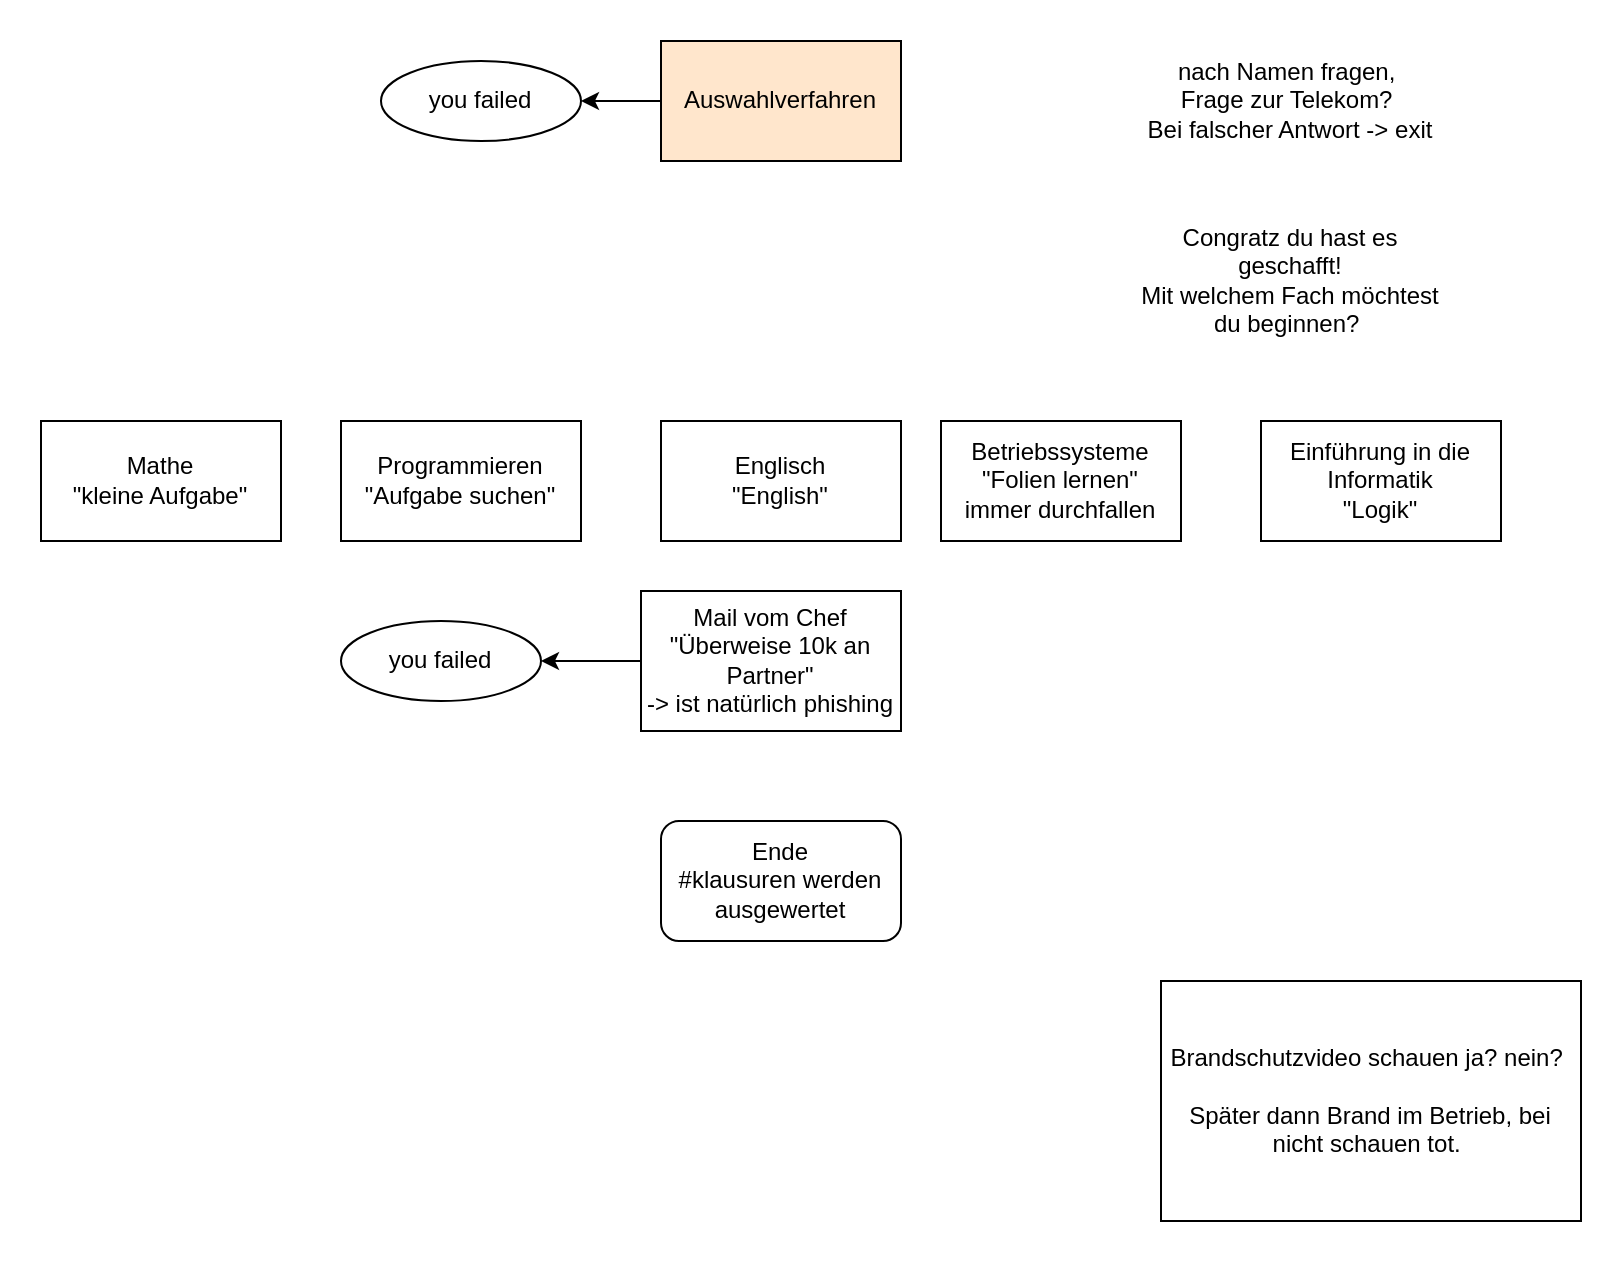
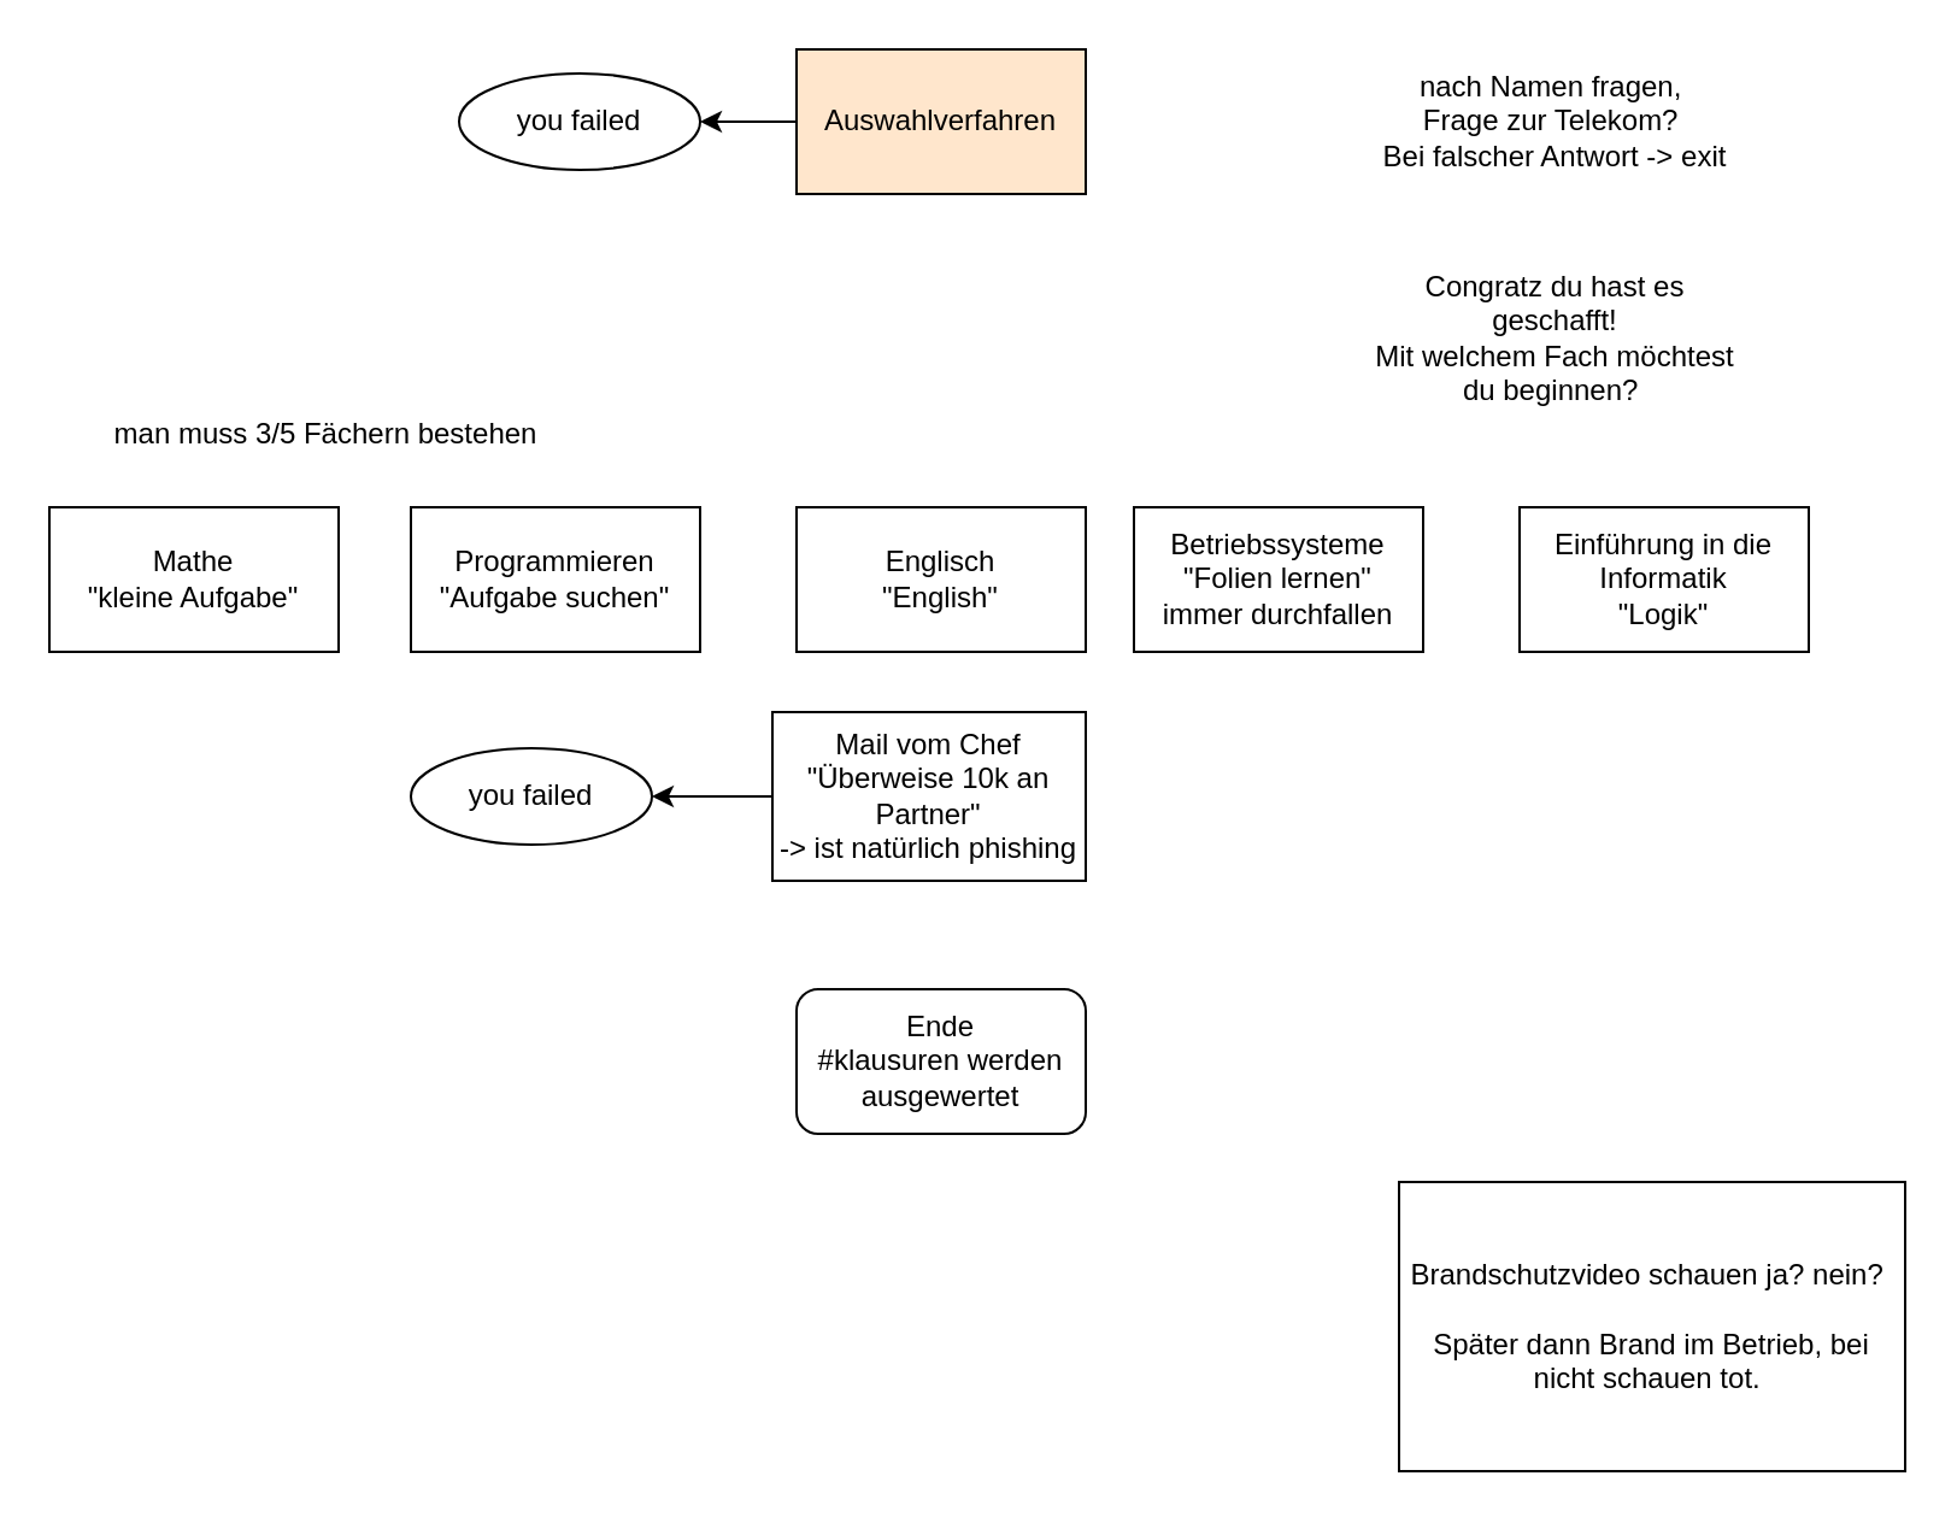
+ <mxCell id="10" value="man muss 3/5 Fächern bestehen" style="text;html=1;strokeColor=none;fillColor=none;align=center;verticalAlign=middle;whiteSpace=wrap;rounded=0;" parent="1" vertex="1"><mxGeometry x="40" y="160" width="190" height="40" as="geometry" /></mxCell>
